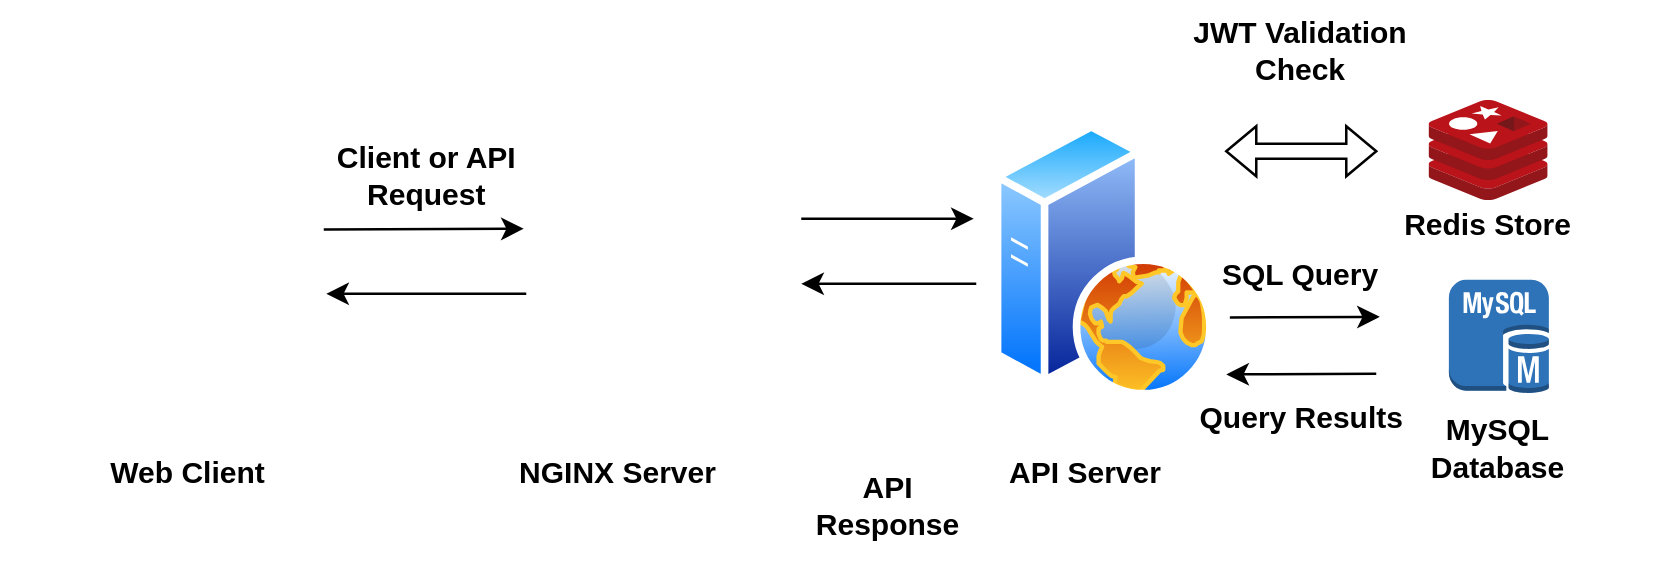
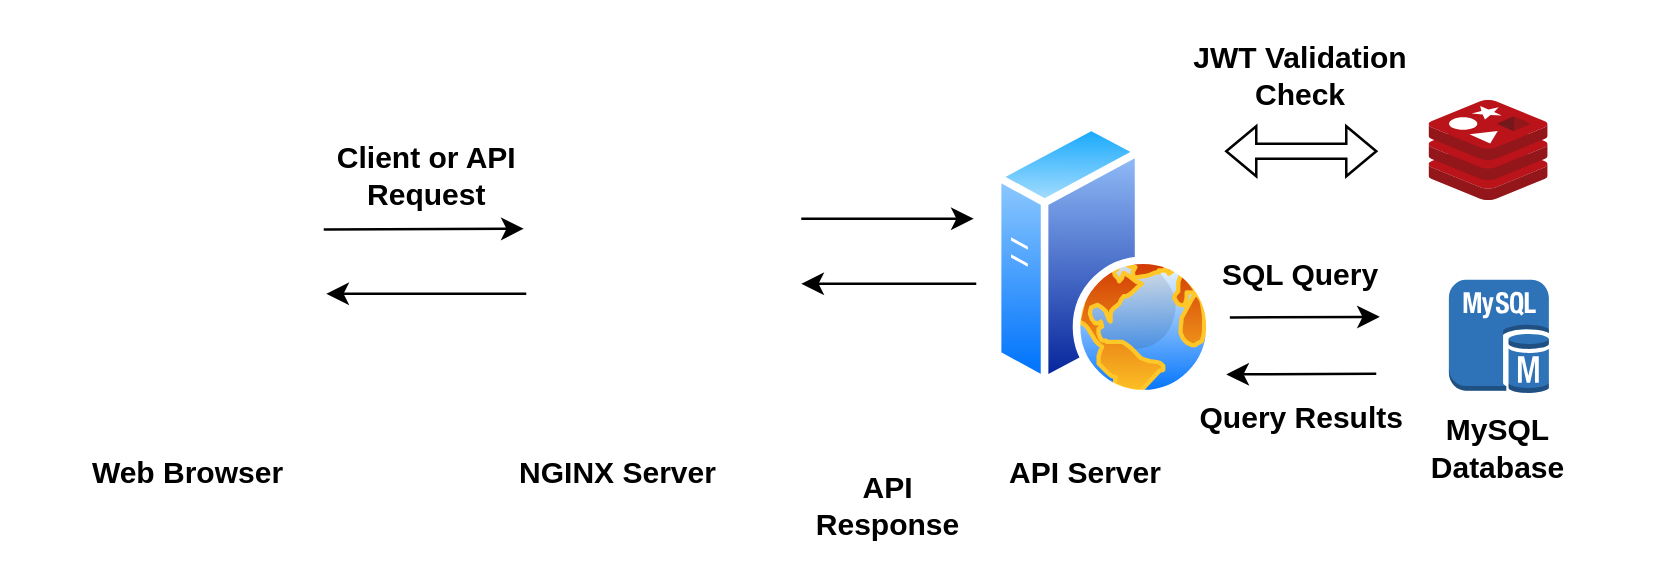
- <mxCell id="19" value="&lt;b&gt;JWT Validation Check&lt;/b&gt;" style="text;html=1;strokeColor=none;fillColor=none;align=center;verticalAlign=middle;whiteSpace=wrap;rounded=0;" vertex="1" parent="1"><mxGeometry x="475.16" y="10" width="89.69" height="20" as="geometry" /></mxCell>
+ <mxCell id="19" value="&lt;b&gt;JWT Validation Check&lt;/b&gt;" style="text;html=1;strokeColor=none;fillColor=none;align=center;verticalAlign=middle;whiteSpace=wrap;rounded=0;" vertex="1" parent="1"><mxGeometry x="475.16" y="20" width="89.69" height="20" as="geometry" /></mxCell>
- <mxCell id="11" value="&lt;b&gt;Redis Store&lt;/b&gt;" style="text;html=1;strokeColor=none;fillColor=none;align=center;verticalAlign=middle;whiteSpace=wrap;rounded=0;" parent="1" vertex="1"><mxGeometry x="555.24" y="80" width="80" height="20" as="geometry" /></mxCell>
- <mxCell id="8" value="&lt;b&gt;Web Client&lt;/b&gt;" style="text;html=1;strokeColor=none;fillColor=none;align=center;verticalAlign=middle;whiteSpace=wrap;rounded=0;" parent="1" vertex="1"><mxGeometry x="34.5" y="179" width="80" height="20" as="geometry" /></mxCell>
+ <mxCell id="8" value="&lt;b&gt;Web Browser&lt;/b&gt;" style="text;html=1;strokeColor=none;fillColor=none;align=center;verticalAlign=middle;whiteSpace=wrap;rounded=0;" parent="1" vertex="1"><mxGeometry x="34.5" y="179" width="80" height="20" as="geometry" /></mxCell>
